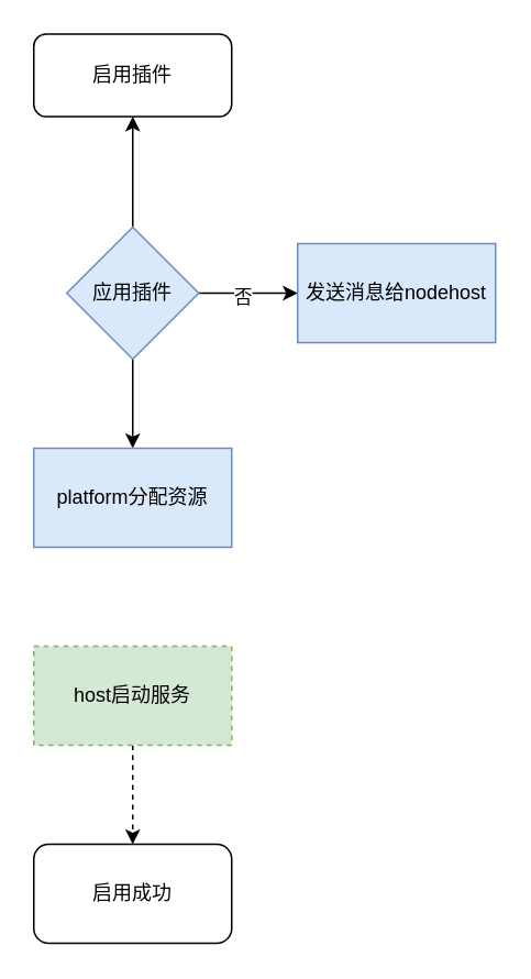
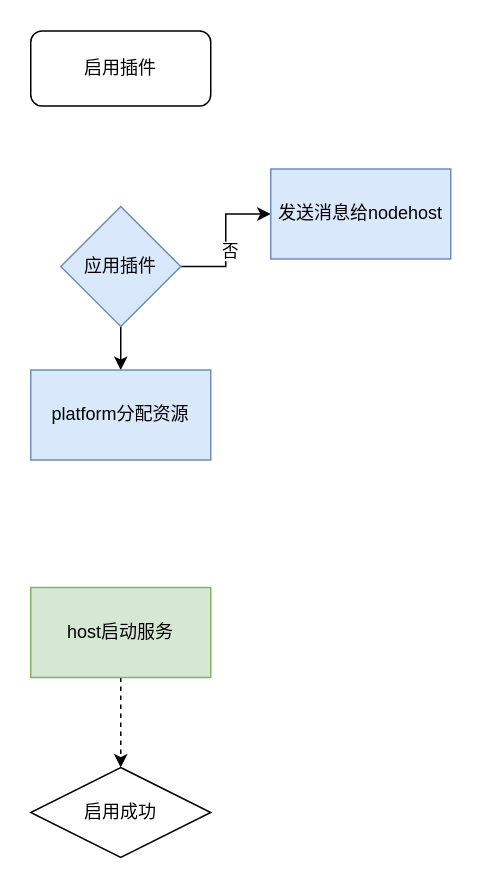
- <mxCell id="5" style="edgeStyle=orthogonalEdgeStyle;rounded=0;orthogonalLoop=1;jettySize=auto;html=1;entryX=0.5;entryY=1;entryDx=0;entryDy=0;" parent="1" source="7" target="2" edge="1"><mxGeometry relative="1" as="geometry" /></mxCell>
- <mxCell id="8" value="发送消息给nodehost" style="whiteSpace=wrap;html=1;fillColor=#dae8fc;strokeColor=#6c8ebf;" parent="1" vertex="1"><mxGeometry x="180" y="147" width="120" height="60" as="geometry" /></mxCell>
+ <mxCell id="8" value="发送消息给nodehost" style="whiteSpace=wrap;html=1;fillColor=#dae8fc;strokeColor=#6c8ebf;" parent="1" vertex="1"><mxGeometry x="180" y="112" width="120" height="60" as="geometry" /></mxCell>
- <mxCell id="9" value="platform分配资源" style="whiteSpace=wrap;html=1;fillColor=#dae8fc;strokeColor=#6c8ebf;" parent="1" vertex="1"><mxGeometry x="20" y="271" width="120" height="60" as="geometry" /></mxCell>
+ <mxCell id="9" value="platform分配资源" style="whiteSpace=wrap;html=1;fillColor=#dae8fc;strokeColor=#6c8ebf;" parent="1" vertex="1"><mxGeometry x="20" y="246" width="120" height="60" as="geometry" /></mxCell>
- <mxCell id="11" value="host启动服务" style="whiteSpace=wrap;html=1;fillColor=#d5e8d4;strokeColor=#82b366;dashed=1;" parent="1" vertex="1"><mxGeometry x="20" y="391" width="120" height="60" as="geometry" /></mxCell>
+ <mxCell id="11" value="host启动服务" style="whiteSpace=wrap;html=1;fillColor=#d5e8d4;strokeColor=#82b366;" parent="1" vertex="1"><mxGeometry x="20" y="391" width="120" height="60" as="geometry" /></mxCell>
- <mxCell id="12" value="启用成功" style="rounded=1;whiteSpace=wrap;html=1;" parent="1" vertex="1"><mxGeometry x="20" y="511" width="120" height="60" as="geometry" /></mxCell>
+ <mxCell id="12" value="启用成功" style="rhombus;whiteSpace=wrap;html=1;" parent="1" vertex="1"><mxGeometry x="20" y="511" width="120" height="60" as="geometry" /></mxCell>
